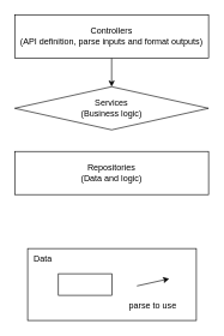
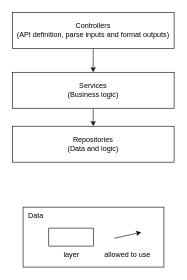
- <mxCell id="5" value="Services&lt;br&gt;(Business logic)" style="rhombus;whiteSpace=wrap;html=1;" parent="1" vertex="1"><mxGeometry x="20" y="120" width="270" height="60" as="geometry" /></mxCell>
+ <mxCell id="5" value="Services&lt;br&gt;(Business logic)" style="rounded=0;whiteSpace=wrap;html=1;" parent="1" vertex="1"><mxGeometry x="20" y="120" width="270" height="60" as="geometry" /></mxCell>
+ <mxCell id="4" style="edgeStyle=orthogonalEdgeStyle;rounded=0;orthogonalLoop=1;jettySize=auto;html=1;exitX=0.5;exitY=1;exitDx=0;exitDy=0;entryX=0.5;entryY=0;entryDx=0;entryDy=0;" parent="1" source="5" target="6" edge="1"><mxGeometry relative="1" as="geometry" /></mxCell>
+ <mxCell id="11" value="layer" style="text;html=1;strokeColor=none;fillColor=none;align=center;verticalAlign=middle;whiteSpace=wrap;rounded=0;" vertex="1" parent="7"><mxGeometry x="50.5" y="70" width="59.5" height="20" as="geometry" /></mxCell>
- <mxCell id="10" value="parse to use" style="text;html=1;strokeColor=none;fillColor=none;align=center;verticalAlign=middle;whiteSpace=wrap;rounded=0;" vertex="1" parent="7"><mxGeometry x="132" y="70" width="85" height="20" as="geometry" /></mxCell>
+ <mxCell id="10" value="allowed to use" style="text;html=1;strokeColor=none;fillColor=none;align=center;verticalAlign=middle;whiteSpace=wrap;rounded=0;" vertex="1" parent="7"><mxGeometry x="132" y="70" width="85" height="20" as="geometry" /></mxCell>
